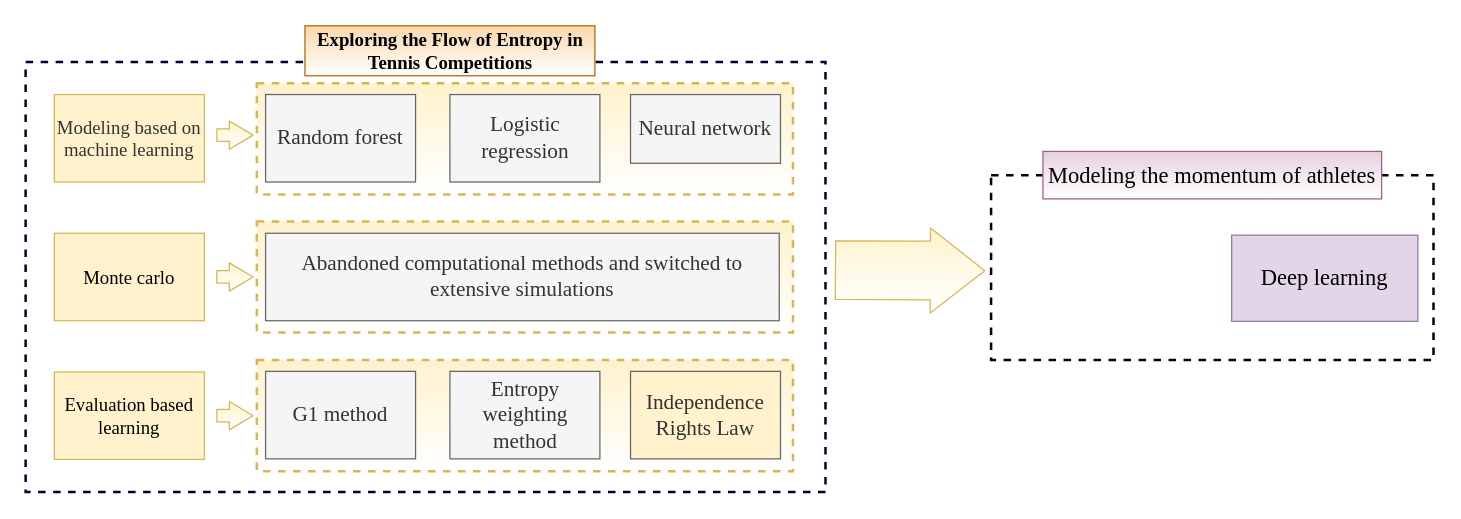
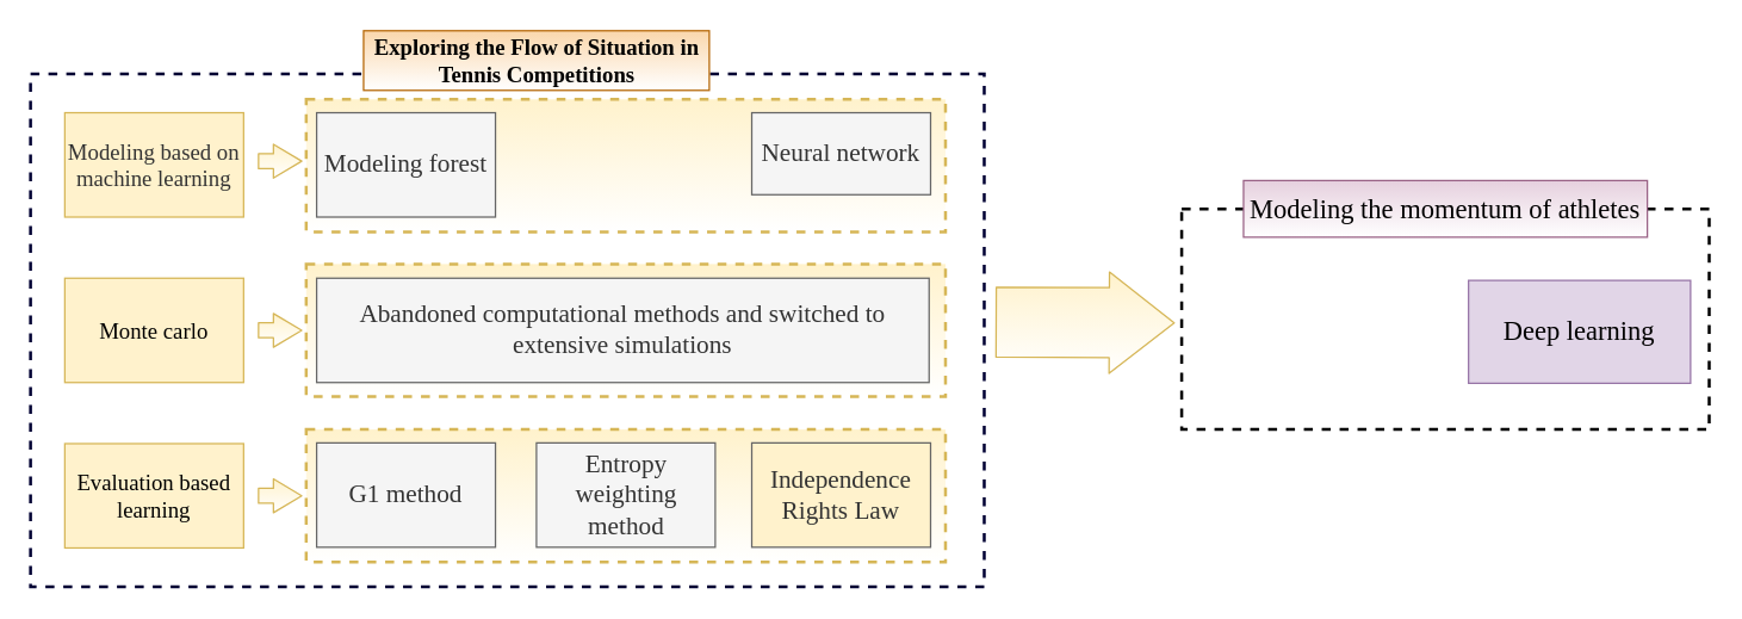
- <mxCell id="7" value="&lt;div&gt;&lt;font face=&quot;Times New Roman&quot;&gt;&lt;span style=&quot;font-size: 15px&quot;&gt;&lt;b&gt;Exploring the Flow of Entropy in Tennis Competitions&lt;/b&gt;&lt;/span&gt;&lt;/font&gt;&lt;br&gt;&lt;/div&gt;" style="rounded=0;whiteSpace=wrap;html=1;strokeColor=#b46504;strokeWidth=1;fillColor=#fad7ac;align=center;gradientColor=#ffffff;gradientDirection=south;" parent="1" vertex="1"><mxGeometry x="243.5" y="20" width="232" height="40" as="geometry" /></mxCell>
+ <mxCell id="7" value="&lt;div&gt;&lt;font face=&quot;Times New Roman&quot;&gt;&lt;span style=&quot;font-size: 15px&quot;&gt;&lt;b&gt;Exploring the Flow of Situation in Tennis Competitions&lt;/b&gt;&lt;/span&gt;&lt;/font&gt;&lt;br&gt;&lt;/div&gt;" style="rounded=0;whiteSpace=wrap;html=1;strokeColor=#b46504;strokeWidth=1;fillColor=#fad7ac;align=center;gradientColor=#ffffff;gradientDirection=south;" parent="1" vertex="1"><mxGeometry x="243.5" y="20" width="232" height="40" as="geometry" /></mxCell>
- <mxCell id="6" value="&lt;font face=&quot;times new roman&quot; style=&quot;font-size: 17px&quot;&gt;Random forest&lt;/font&gt;" style="rounded=0;whiteSpace=wrap;html=1;fillColor=#f5f5f5;strokeColor=#666666;fontColor=#333333;" parent="1" vertex="1"><mxGeometry x="212" y="75" width="120" height="70" as="geometry" /></mxCell>
+ <mxCell id="6" value="&lt;font face=&quot;times new roman&quot; style=&quot;font-size: 17px&quot;&gt;Modeling forest&lt;/font&gt;" style="rounded=0;whiteSpace=wrap;html=1;fillColor=#f5f5f5;strokeColor=#666666;fontColor=#333333;" parent="1" vertex="1"><mxGeometry x="212" y="75" width="120" height="70" as="geometry" /></mxCell>
- <mxCell id="13" value="&lt;font face=&quot;times new roman&quot; style=&quot;font-size: 17px&quot;&gt;Logistic regression&lt;/font&gt;" style="rounded=0;whiteSpace=wrap;html=1;fillColor=#f5f5f5;strokeColor=#666666;fontColor=#333333;" parent="1" vertex="1"><mxGeometry x="359.5" y="75" width="120" height="70" as="geometry" /></mxCell>
